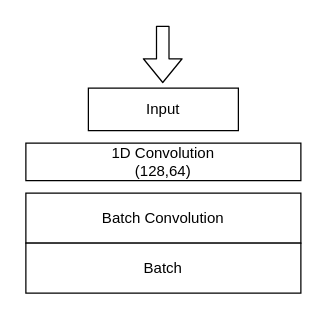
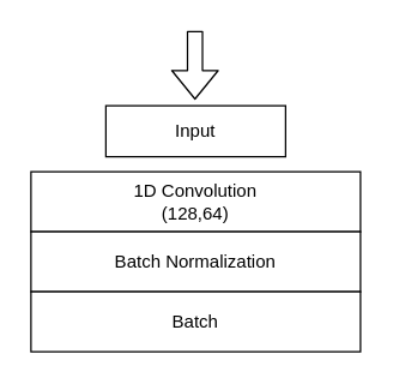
- <mxCell id="2" value="1D Convolution&lt;br&gt;(128,64)" style="rounded=0;whiteSpace=wrap;html=1;" vertex="1" parent="1"><mxGeometry x="20" y="114" width="220" height="30" as="geometry" /></mxCell>
+ <mxCell id="2" value="1D Convolution&lt;br&gt;(128,64)" style="rounded=0;whiteSpace=wrap;html=1;" vertex="1" parent="1"><mxGeometry x="20" y="114" width="220" height="40" as="geometry" /></mxCell>
- <mxCell id="3" value="Batch Convolution" style="rounded=0;whiteSpace=wrap;html=1;" vertex="1" parent="1"><mxGeometry x="20" y="154" width="220" height="40" as="geometry" /></mxCell>
+ <mxCell id="3" value="Batch Normalization" style="rounded=0;whiteSpace=wrap;html=1;" vertex="1" parent="1"><mxGeometry x="20" y="154" width="220" height="40" as="geometry" /></mxCell>
